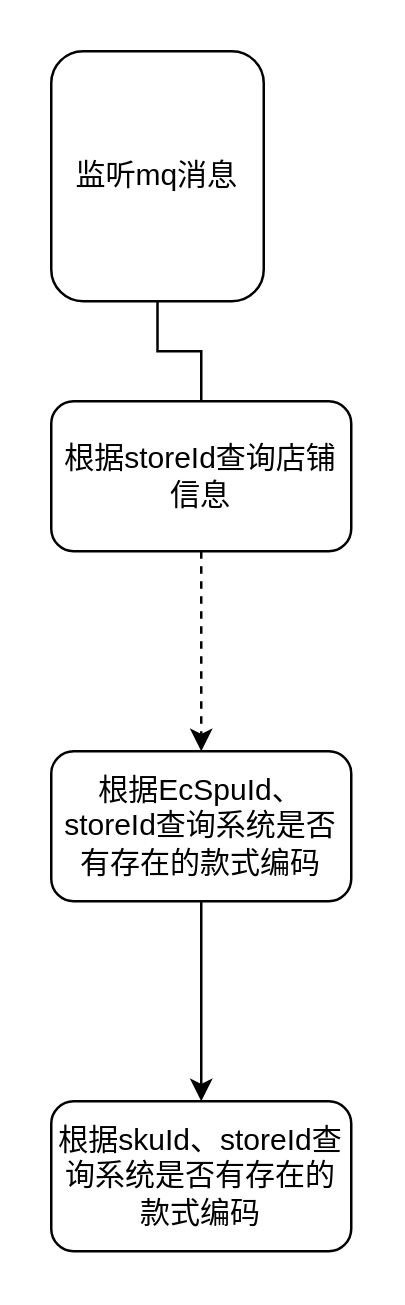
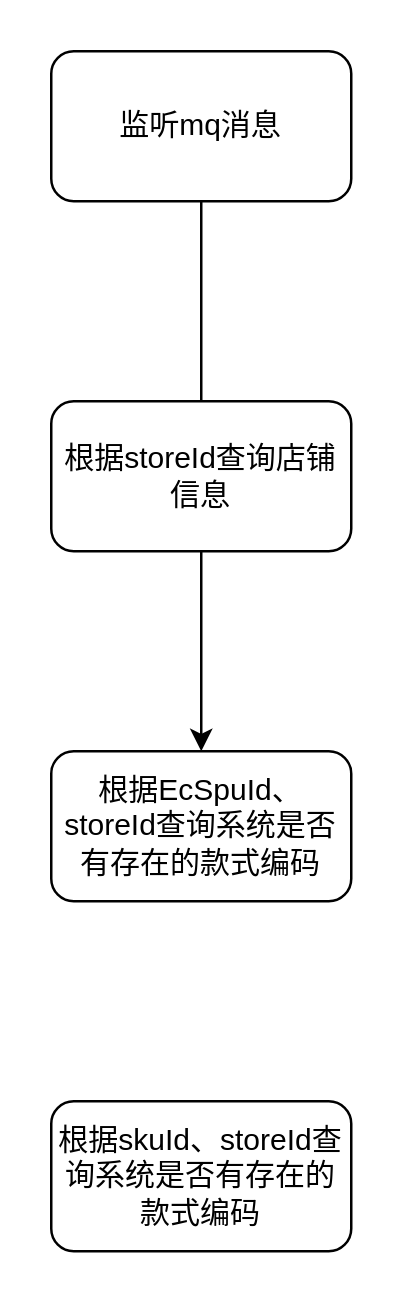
- <mxCell id="3" value="监听mq消息" style="rounded=1;whiteSpace=wrap;html=1;" vertex="1" parent="1"><mxGeometry x="20" y="20" width="85" height="100" as="geometry" /></mxCell>
+ <mxCell id="3" value="监听mq消息" style="rounded=1;whiteSpace=wrap;html=1;" vertex="1" parent="1"><mxGeometry x="20" y="20" width="120" height="60" as="geometry" /></mxCell>
- <mxCell id="4" value="" style="edgeStyle=orthogonalEdgeStyle;rounded=0;orthogonalLoop=1;jettySize=auto;html=1;dashed=1;" edge="1" parent="1" source="5" target="7"><mxGeometry relative="1" as="geometry" /></mxCell>
+ <mxCell id="4" value="" style="edgeStyle=orthogonalEdgeStyle;rounded=0;orthogonalLoop=1;jettySize=auto;html=1;" edge="1" parent="1" source="5" target="7"><mxGeometry relative="1" as="geometry" /></mxCell>
- <mxCell id="6" value="" style="edgeStyle=orthogonalEdgeStyle;rounded=0;orthogonalLoop=1;jettySize=auto;html=1;" edge="1" parent="1" source="7" target="8"><mxGeometry relative="1" as="geometry" /></mxCell>
